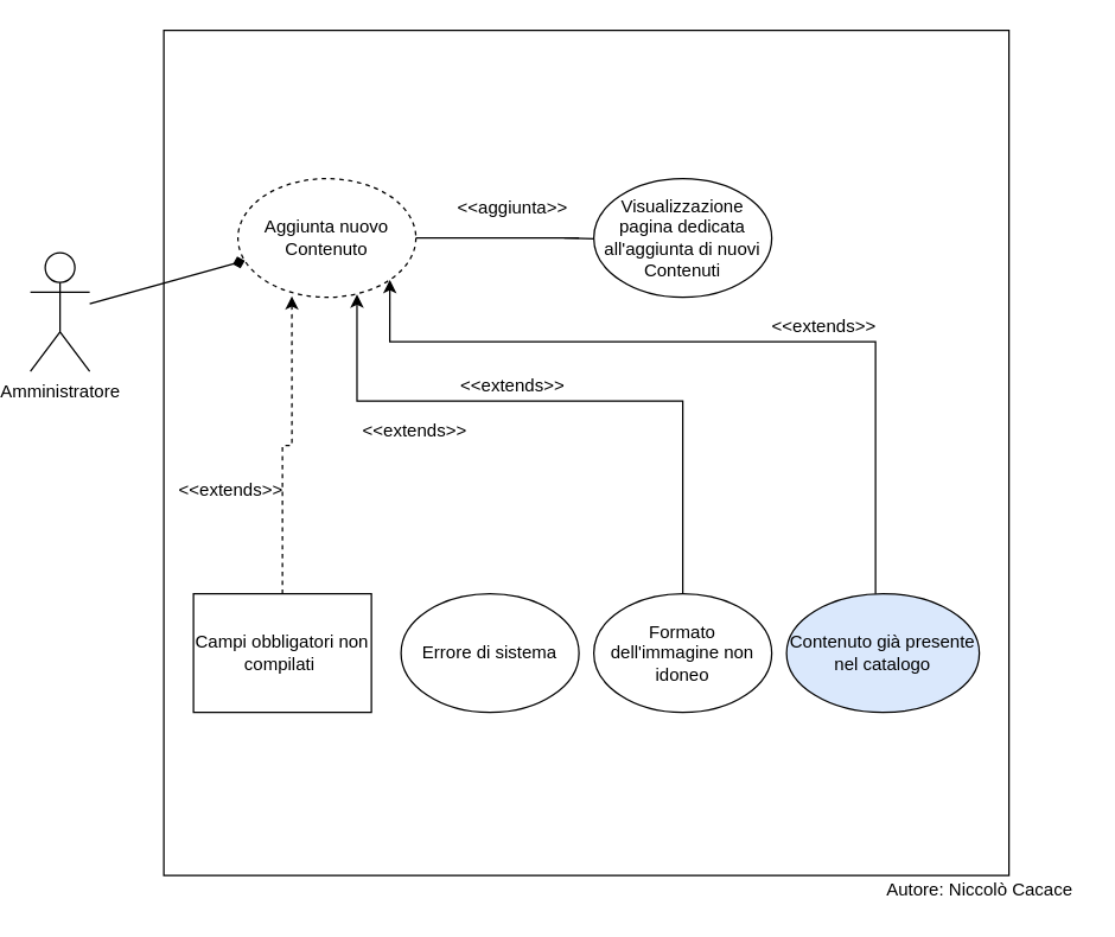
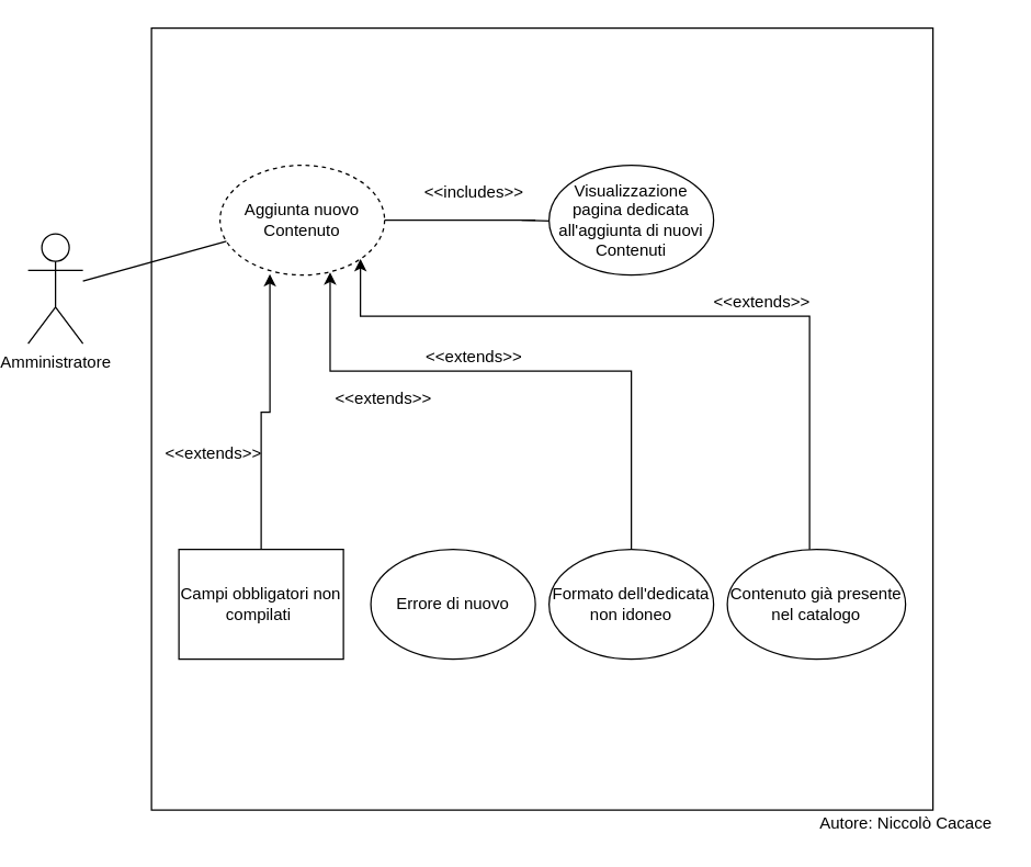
- <mxCell id="11" value="&amp;lt;&amp;lt;aggiunta&amp;gt;&amp;gt;" style="text;html=1;resizable=0;autosize=1;align=center;verticalAlign=middle;points=[];fillColor=none;strokeColor=none;rounded=0;" parent="1" vertex="1"><mxGeometry x="300" y="130" width="90" height="20" as="geometry" /></mxCell>
+ <mxCell id="11" value="&amp;lt;&amp;lt;includes&amp;gt;&amp;gt;" style="text;html=1;resizable=0;autosize=1;align=center;verticalAlign=middle;points=[];fillColor=none;strokeColor=none;rounded=0;" parent="1" vertex="1"><mxGeometry x="300" y="130" width="90" height="20" as="geometry" /></mxCell>
- <mxCell id="14" value="" style="endArrow=diamond;html=1;rounded=0;" parent="1" source="2" target="5" edge="1"><mxGeometry width="50" height="50" relative="1" as="geometry"><mxPoint x="70" y="200" as="sourcePoint" /><mxPoint x="120" y="150" as="targetPoint" /></mxGeometry></mxCell>
+ <mxCell id="14" value="" style="endArrow=none;html=1;rounded=0;" parent="1" source="2" target="5" edge="1"><mxGeometry width="50" height="50" relative="1" as="geometry"><mxPoint x="70" y="200" as="sourcePoint" /><mxPoint x="120" y="150" as="targetPoint" /></mxGeometry></mxCell>
- <mxCell id="7" value="" style="edgeStyle=orthogonalEdgeStyle;rounded=0;orthogonalLoop=1;jettySize=auto;html=1;entryX=0.303;entryY=0.992;entryDx=0;entryDy=0;entryPerimeter=0;dashed=1;" parent="1" source="8" target="5" edge="1"><mxGeometry relative="1" as="geometry" /></mxCell>
+ <mxCell id="7" value="" style="edgeStyle=orthogonalEdgeStyle;rounded=0;orthogonalLoop=1;jettySize=auto;html=1;entryX=0.303;entryY=0.992;entryDx=0;entryDy=0;entryPerimeter=0;" parent="1" source="8" target="5" edge="1"><mxGeometry relative="1" as="geometry" /></mxCell>
- <mxCell id="9" value="Errore di sistema" style="ellipse;whiteSpace=wrap;html=1;" parent="1" vertex="1"><mxGeometry x="270" y="400" width="120" height="80" as="geometry" /></mxCell>
+ <mxCell id="9" value="Errore di nuovo" style="ellipse;whiteSpace=wrap;html=1;" parent="1" vertex="1"><mxGeometry x="270" y="400" width="120" height="80" as="geometry" /></mxCell>
- <mxCell id="18" value="Formato dell'immagine non idoneo" style="ellipse;whiteSpace=wrap;html=1;" parent="1" vertex="1"><mxGeometry x="400" y="400" width="120" height="80" as="geometry" /></mxCell>
+ <mxCell id="18" value="Formato dell'dedicata non idoneo" style="ellipse;whiteSpace=wrap;html=1;" parent="1" vertex="1"><mxGeometry x="400" y="400" width="120" height="80" as="geometry" /></mxCell>
- <mxCell id="16" value="Contenuto già presente nel catalogo" style="ellipse;whiteSpace=wrap;html=1;fillColor=#dae8fc;" parent="1" vertex="1"><mxGeometry x="530" y="400" width="130" height="80" as="geometry" /></mxCell>
+ <mxCell id="16" value="Contenuto già presente nel catalogo" style="ellipse;whiteSpace=wrap;html=1;" parent="1" vertex="1"><mxGeometry x="530" y="400" width="130" height="80" as="geometry" /></mxCell>
